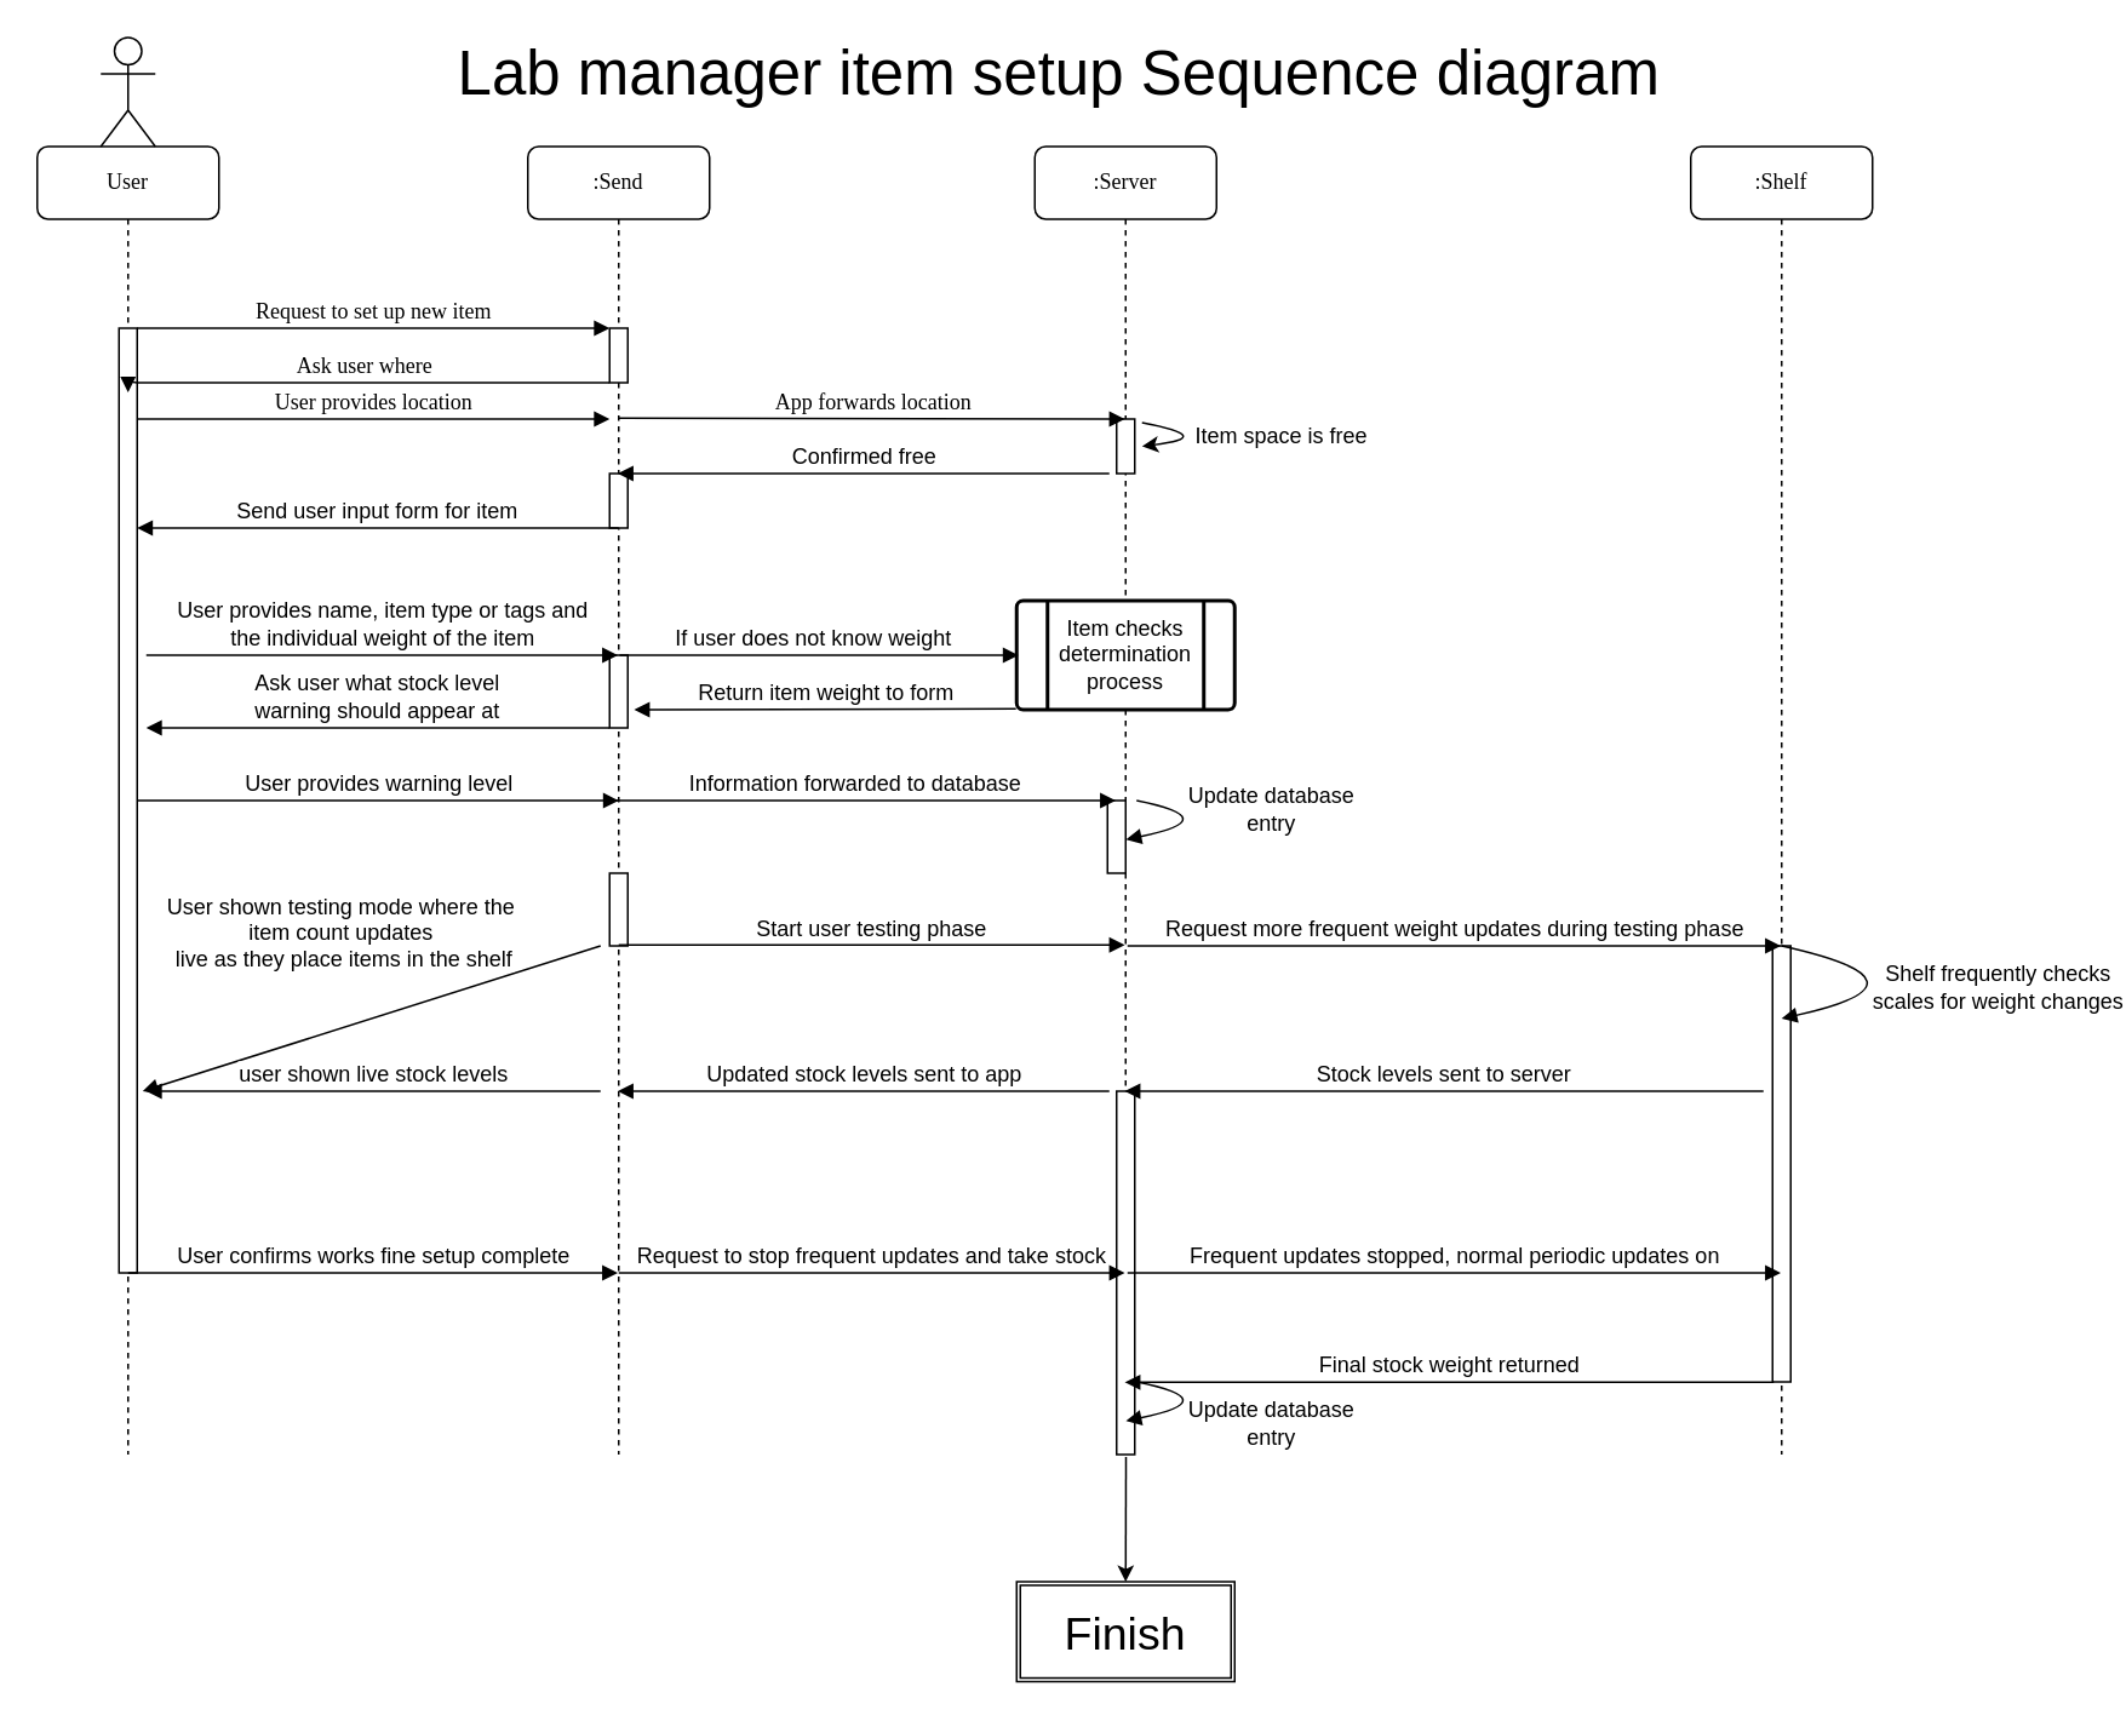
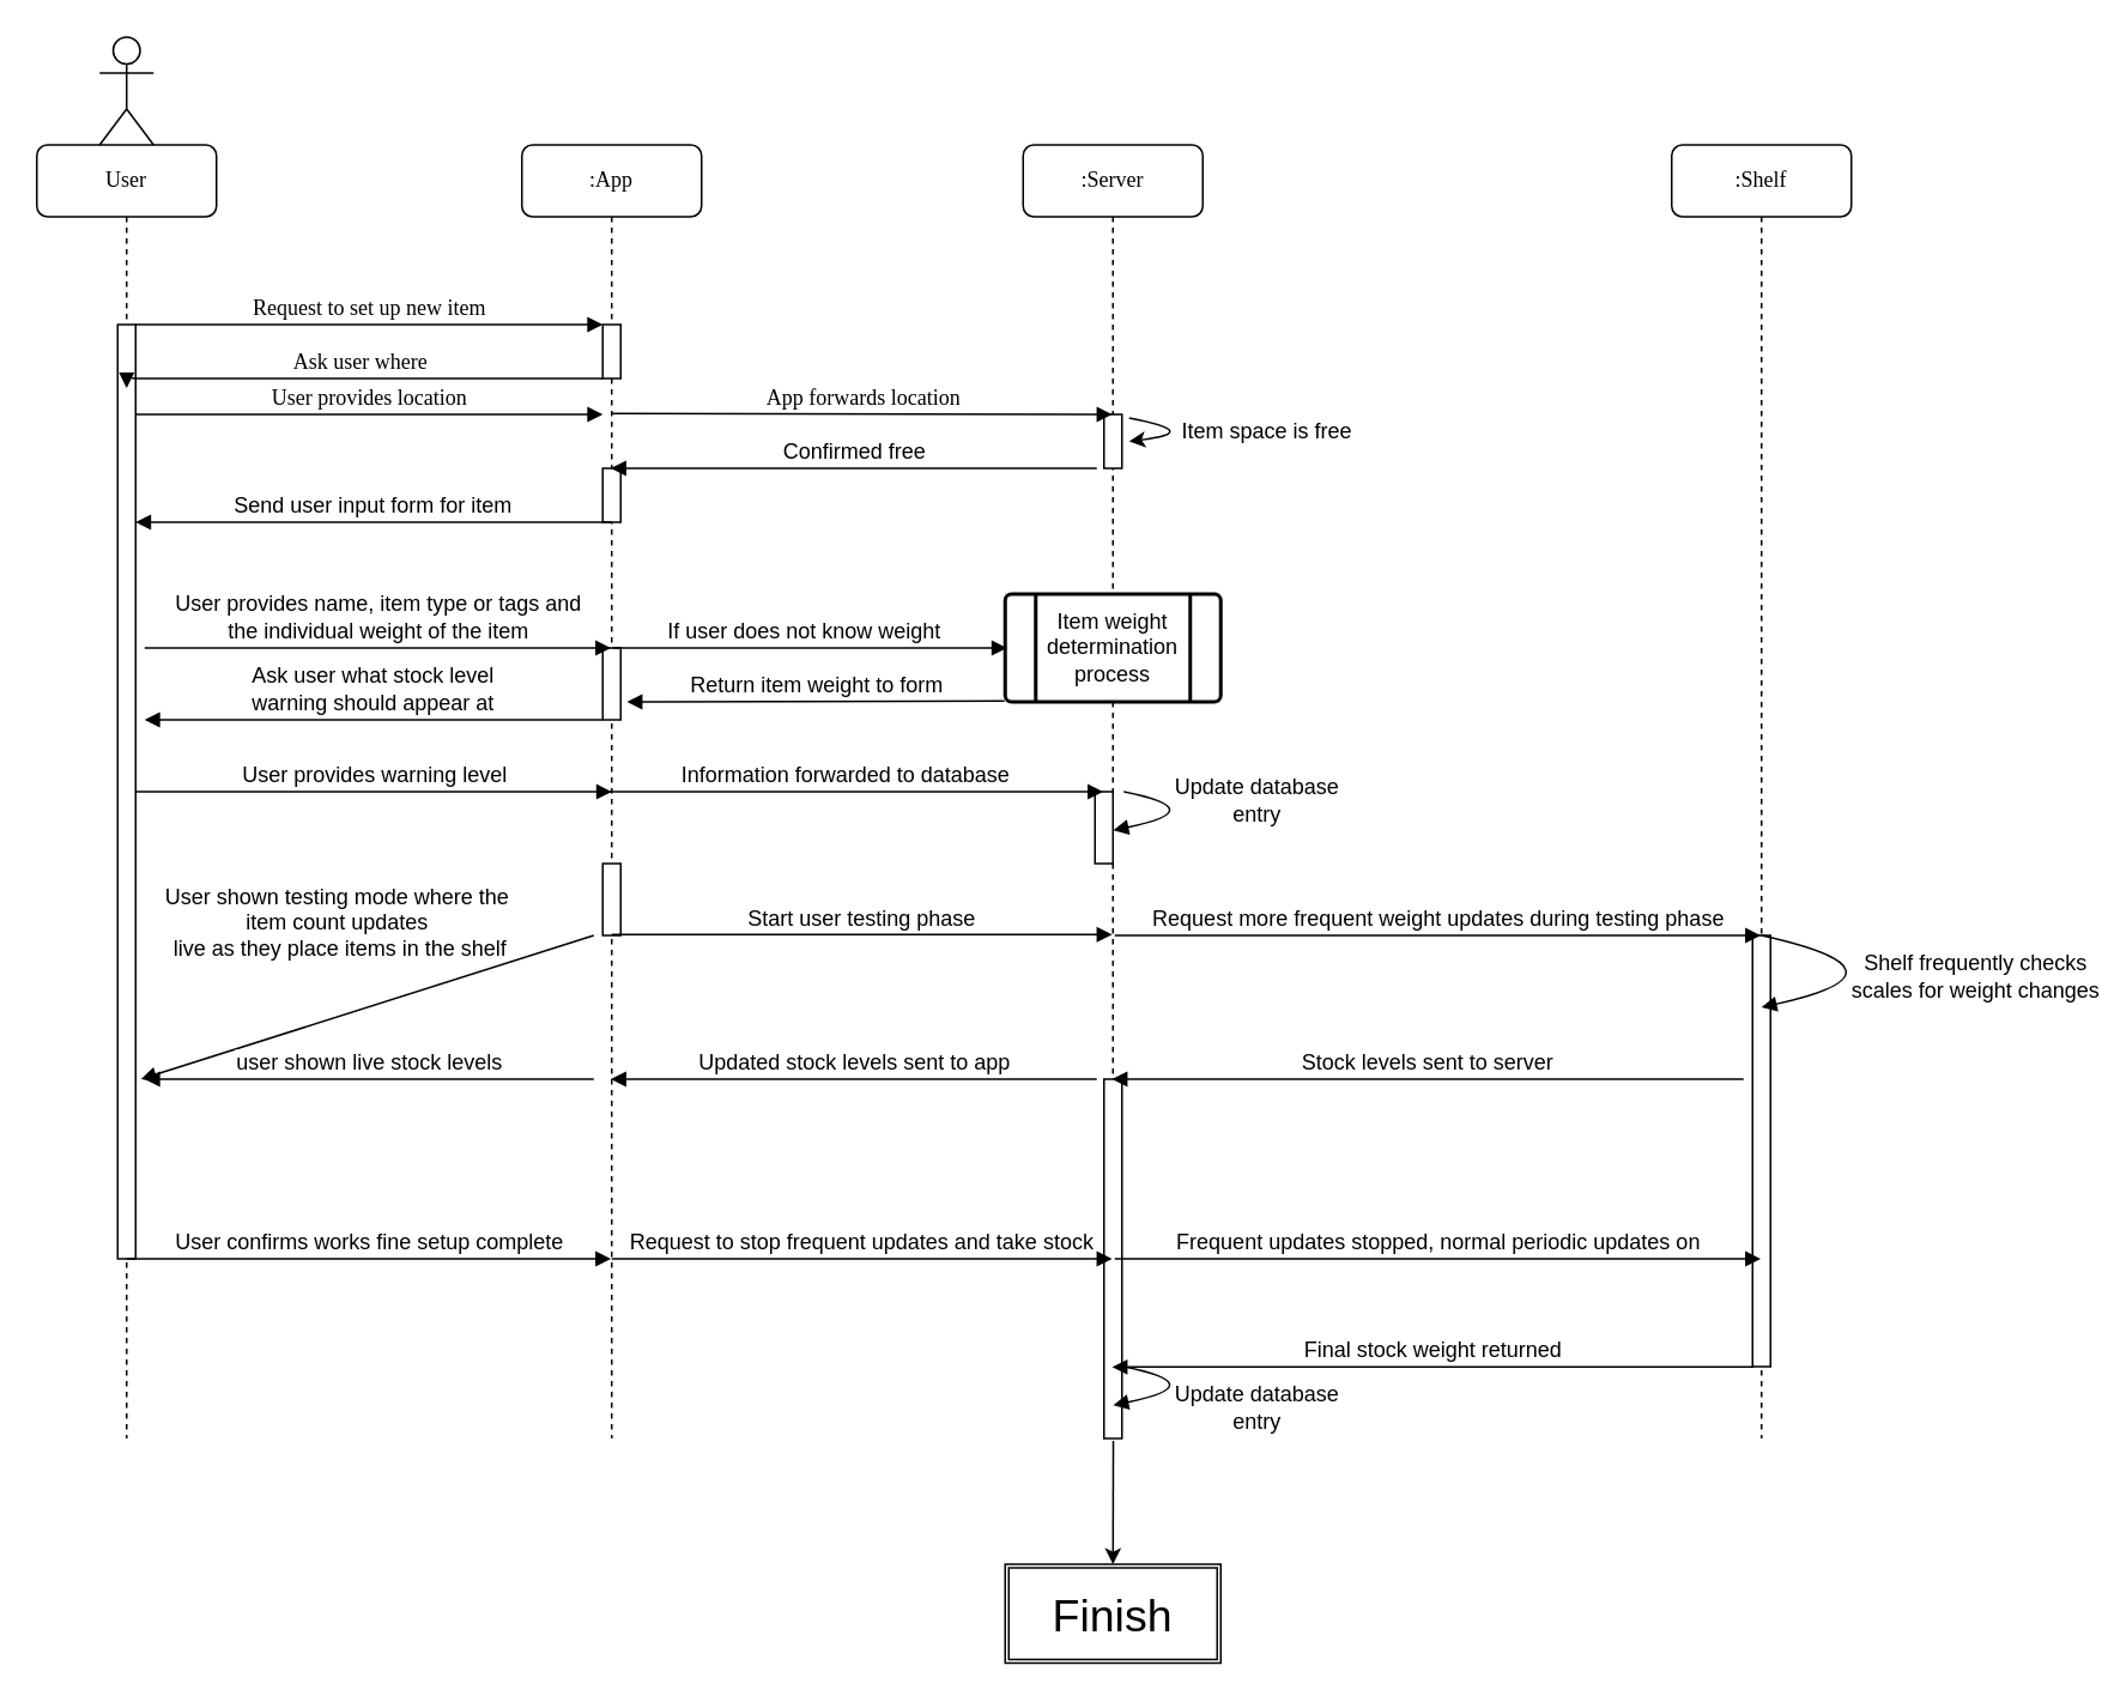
- <mxCell id="18" value="Lab manager item setup Sequence diagram" style="text;html=1;strokeColor=none;fillColor=none;align=center;verticalAlign=middle;whiteSpace=wrap;rounded=0;fontSize=34;" parent="1" vertex="1"><mxGeometry x="125" y="30" width="915" height="20" as="geometry" /></mxCell>
- <mxCell id="2" value=":Send" style="shape=umlLifeline;perimeter=lifelinePerimeter;whiteSpace=wrap;html=1;container=1;collapsible=0;recursiveResize=0;outlineConnect=0;rounded=1;shadow=0;comic=0;labelBackgroundColor=none;strokeColor=#000000;strokeWidth=1;fillColor=#FFFFFF;fontFamily=Verdana;fontSize=12;fontColor=#000000;align=center;" parent="1" vertex="1"><mxGeometry x="290" y="80" width="100" height="720" as="geometry" /></mxCell>
+ <mxCell id="2" value=":App" style="shape=umlLifeline;perimeter=lifelinePerimeter;whiteSpace=wrap;html=1;container=1;collapsible=0;recursiveResize=0;outlineConnect=0;rounded=1;shadow=0;comic=0;labelBackgroundColor=none;strokeColor=#000000;strokeWidth=1;fillColor=#FFFFFF;fontFamily=Verdana;fontSize=12;fontColor=#000000;align=center;" parent="1" vertex="1"><mxGeometry x="290" y="80" width="100" height="720" as="geometry" /></mxCell>
- <mxCell id="46" value="Item checks determination process" style="text;html=1;strokeColor=none;fillColor=none;align=center;verticalAlign=middle;whiteSpace=wrap;rounded=0;" parent="1" vertex="1"><mxGeometry x="589" y="330" width="60" height="60" as="geometry" /></mxCell>
+ <mxCell id="46" value="Item weight determination process" style="text;html=1;strokeColor=none;fillColor=none;align=center;verticalAlign=middle;whiteSpace=wrap;rounded=0;" parent="1" vertex="1"><mxGeometry x="589" y="330" width="60" height="60" as="geometry" /></mxCell>
